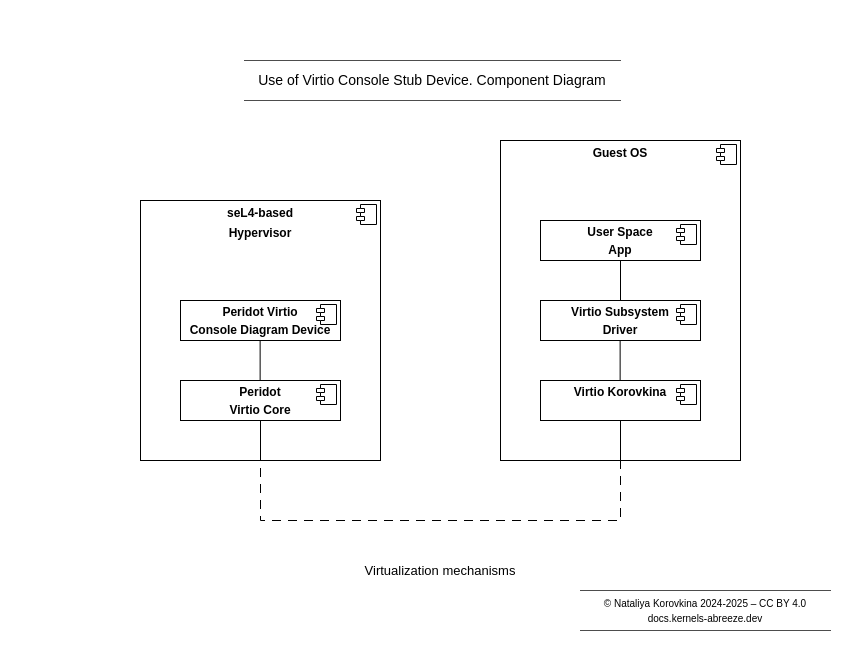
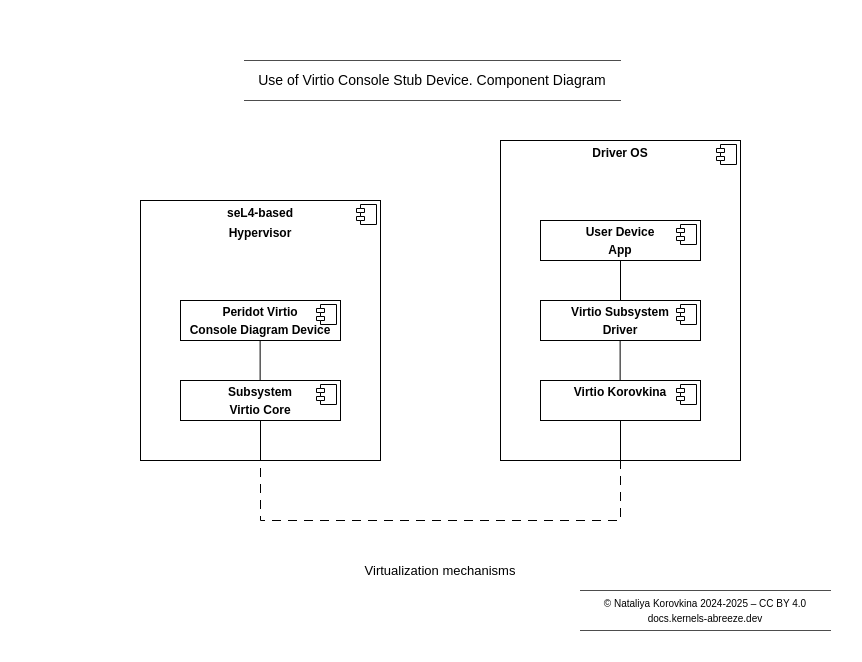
- <mxCell id="5" value="&lt;p style=&quot;margin:0px;margin-top:6px;text-align:center;&quot;&gt;&lt;b&gt;Guest OS&lt;/b&gt;&lt;/p&gt;" style="align=left;overflow=fill;html=1;dropTarget=0;whiteSpace=wrap;" parent="1" vertex="1"><mxGeometry x="500" y="140" width="240" height="320" as="geometry" /></mxCell>
+ <mxCell id="5" value="&lt;p style=&quot;margin:0px;margin-top:6px;text-align:center;&quot;&gt;&lt;b&gt;Driver OS&lt;/b&gt;&lt;/p&gt;" style="align=left;overflow=fill;html=1;dropTarget=0;whiteSpace=wrap;" parent="1" vertex="1"><mxGeometry x="500" y="140" width="240" height="320" as="geometry" /></mxCell>
- <mxCell id="13" value="&lt;p style=&quot;margin: 6px 0px 0px; text-align: center; line-height: 100%;&quot;&gt;&lt;b style=&quot;background-color: initial;&quot;&gt;User Space&lt;/b&gt;&lt;br&gt;&lt;/p&gt;&lt;p style=&quot;margin: 6px 0px 0px; text-align: center; line-height: 100%;&quot;&gt;&lt;b style=&quot;background-color: initial;&quot;&gt;App&lt;/b&gt;&lt;/p&gt;" style="align=left;overflow=fill;html=1;dropTarget=0;whiteSpace=wrap;" parent="1" vertex="1"><mxGeometry x="540" y="220" width="160" height="40" as="geometry" /></mxCell>
+ <mxCell id="13" value="&lt;p style=&quot;margin: 6px 0px 0px; text-align: center; line-height: 100%;&quot;&gt;&lt;b style=&quot;background-color: initial;&quot;&gt;User Device&lt;/b&gt;&lt;br&gt;&lt;/p&gt;&lt;p style=&quot;margin: 6px 0px 0px; text-align: center; line-height: 100%;&quot;&gt;&lt;b style=&quot;background-color: initial;&quot;&gt;App&lt;/b&gt;&lt;/p&gt;" style="align=left;overflow=fill;html=1;dropTarget=0;whiteSpace=wrap;" parent="1" vertex="1"><mxGeometry x="540" y="220" width="160" height="40" as="geometry" /></mxCell>
- <mxCell id="9" value="&lt;p style=&quot;margin: 6px 0px 0px; text-align: center; line-height: 100%;&quot;&gt;&lt;b style=&quot;background-color: initial;&quot;&gt;Peridot&lt;/b&gt;&lt;/p&gt;&lt;p style=&quot;margin: 6px 0px 0px; text-align: center; line-height: 100%;&quot;&gt;&lt;b style=&quot;background-color: initial;&quot;&gt;Virtio Core&lt;/b&gt;&lt;br&gt;&lt;/p&gt;" style="align=left;overflow=fill;html=1;dropTarget=0;whiteSpace=wrap;" parent="1" vertex="1"><mxGeometry x="180" y="380" width="160" height="40" as="geometry" /></mxCell>
+ <mxCell id="9" value="&lt;p style=&quot;margin: 6px 0px 0px; text-align: center; line-height: 100%;&quot;&gt;&lt;b style=&quot;background-color: initial;&quot;&gt;Subsystem&lt;/b&gt;&lt;/p&gt;&lt;p style=&quot;margin: 6px 0px 0px; text-align: center; line-height: 100%;&quot;&gt;&lt;b style=&quot;background-color: initial;&quot;&gt;Virtio Core&lt;/b&gt;&lt;br&gt;&lt;/p&gt;" style="align=left;overflow=fill;html=1;dropTarget=0;whiteSpace=wrap;" parent="1" vertex="1"><mxGeometry x="180" y="380" width="160" height="40" as="geometry" /></mxCell>
